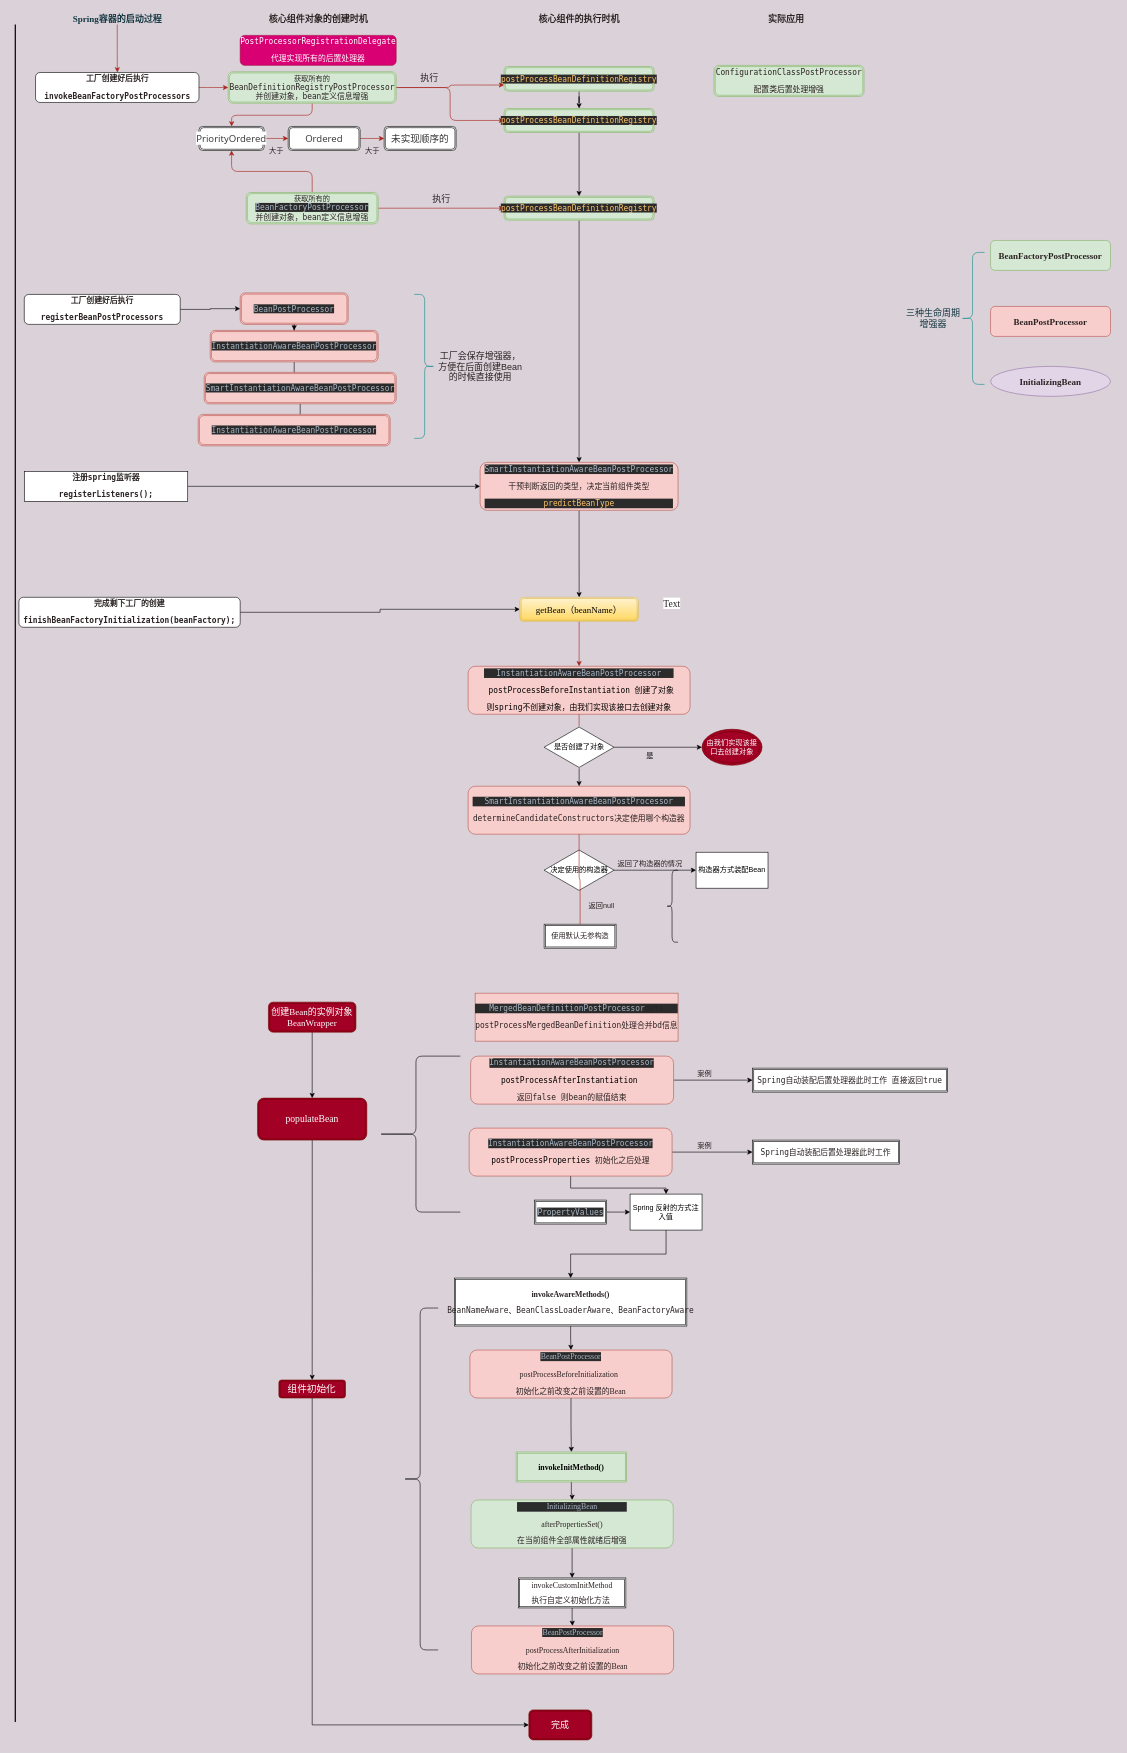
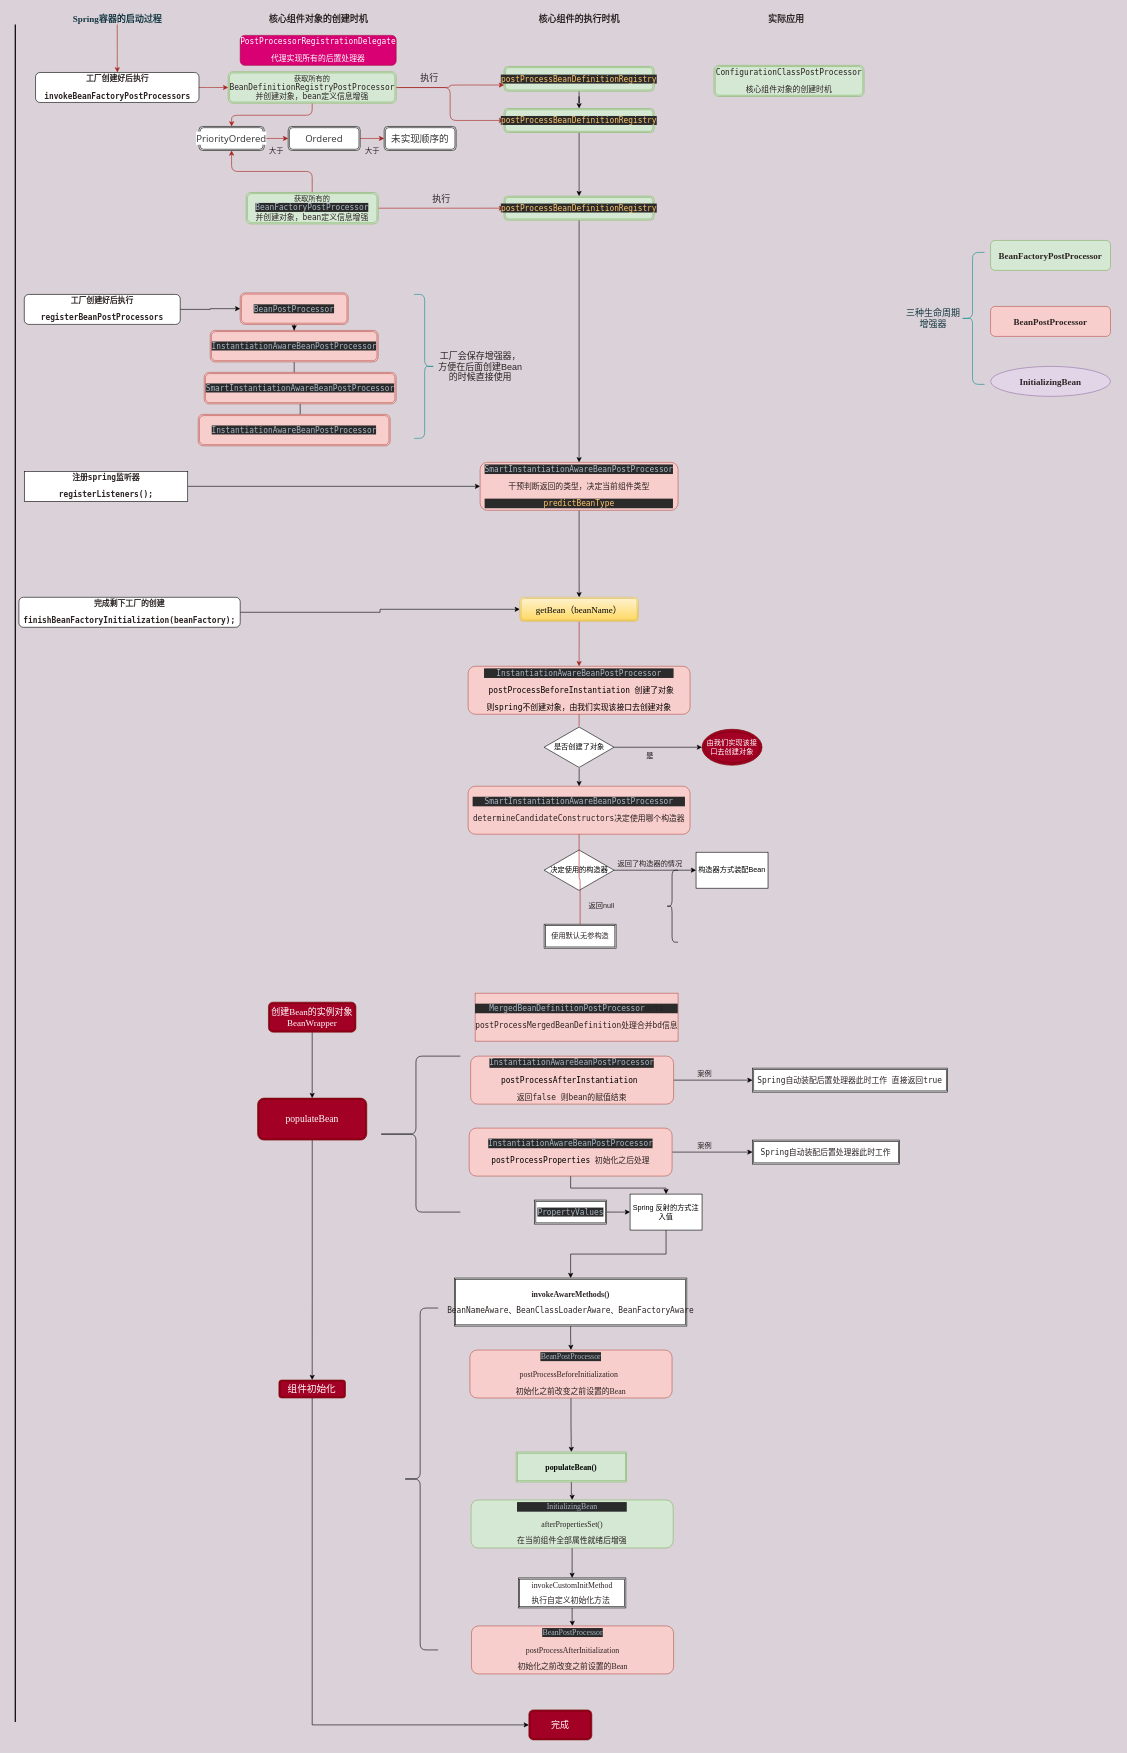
- <mxCell id="37" value="&lt;pre style=&quot;font-family: &amp;#34;jetbrains mono&amp;#34; , monospace ; font-size: 9.8pt&quot;&gt;&lt;pre style=&quot;font-family: &amp;#34;jetbrains mono&amp;#34; , monospace ; font-size: 9.8pt&quot;&gt;&lt;font color=&quot;#2b2323&quot;&gt;ConfigurationClassPostProcessor&lt;/font&gt;&lt;/pre&gt;&lt;pre style=&quot;font-family: &amp;#34;jetbrains mono&amp;#34; , monospace ; font-size: 9.8pt&quot;&gt;&lt;font color=&quot;#2b2323&quot;&gt;配置类后置处理增强&lt;/font&gt;&lt;/pre&gt;&lt;/pre&gt;" style="shape=ext;double=1;rounded=1;whiteSpace=wrap;html=1;labelBackgroundColor=none;strokeColor=#82b366;fillColor=#d5e8d4;" parent="1" vertex="1"><mxGeometry x="1190" y="108.13" width="250" height="51.87" as="geometry" /></mxCell>
+ <mxCell id="37" value="&lt;pre style=&quot;font-family: &amp;#34;jetbrains mono&amp;#34; , monospace ; font-size: 9.8pt&quot;&gt;&lt;pre style=&quot;font-family: &amp;#34;jetbrains mono&amp;#34; , monospace ; font-size: 9.8pt&quot;&gt;&lt;font color=&quot;#2b2323&quot;&gt;ConfigurationClassPostProcessor&lt;/font&gt;&lt;/pre&gt;&lt;pre style=&quot;font-family: &amp;#34;jetbrains mono&amp;#34; , monospace ; font-size: 9.8pt&quot;&gt;&lt;font color=&quot;#2b2323&quot;&gt;核心组件对象的创建时机&lt;/font&gt;&lt;/pre&gt;&lt;/pre&gt;" style="shape=ext;double=1;rounded=1;whiteSpace=wrap;html=1;labelBackgroundColor=none;strokeColor=#82b366;fillColor=#d5e8d4;" parent="1" vertex="1"><mxGeometry x="1190" y="108.13" width="250" height="51.87" as="geometry" /></mxCell>
- <mxCell id="108" value="Text" style="text;html=1;strokeColor=none;fillColor=none;align=center;verticalAlign=middle;whiteSpace=wrap;rounded=0;labelBackgroundColor=#ffffff;fontFamily=Comic Sans MS;fontSize=16;fontColor=#2B2323;" vertex="1" parent="1"><mxGeometry x="1090" y="990" width="60" height="30" as="geometry" /></mxCell>
- <mxCell id="102" value="&lt;pre style=&quot;font-size: 9.8pt ; line-height: 1&quot;&gt;&lt;pre style=&quot;font-size: 9.8pt&quot;&gt;&lt;span style=&quot;font-size: 9.8pt&quot;&gt;&lt;b&gt;&lt;font face=&quot;Comic Sans MS&quot;&gt;invokeInitMethod()&lt;/font&gt;&lt;/b&gt;&lt;/span&gt;&lt;/pre&gt;&lt;/pre&gt;" style="shape=ext;double=1;rounded=0;whiteSpace=wrap;html=1;labelBackgroundColor=none;fillColor=#d5e8d4;strokeColor=#82b366;" vertex="1" parent="1"><mxGeometry x="860" y="2420" width="184.19" height="50" as="geometry" /></mxCell>
+ <mxCell id="102" value="&lt;pre style=&quot;font-size: 9.8pt ; line-height: 1&quot;&gt;&lt;pre style=&quot;font-size: 9.8pt&quot;&gt;&lt;span style=&quot;font-size: 9.8pt&quot;&gt;&lt;b&gt;&lt;font face=&quot;Comic Sans MS&quot;&gt;populateBean()&lt;/font&gt;&lt;/b&gt;&lt;/span&gt;&lt;/pre&gt;&lt;/pre&gt;" style="shape=ext;double=1;rounded=0;whiteSpace=wrap;html=1;labelBackgroundColor=none;fillColor=#d5e8d4;strokeColor=#82b366;" vertex="1" parent="1"><mxGeometry x="860" y="2420" width="184.19" height="50" as="geometry" /></mxCell>
